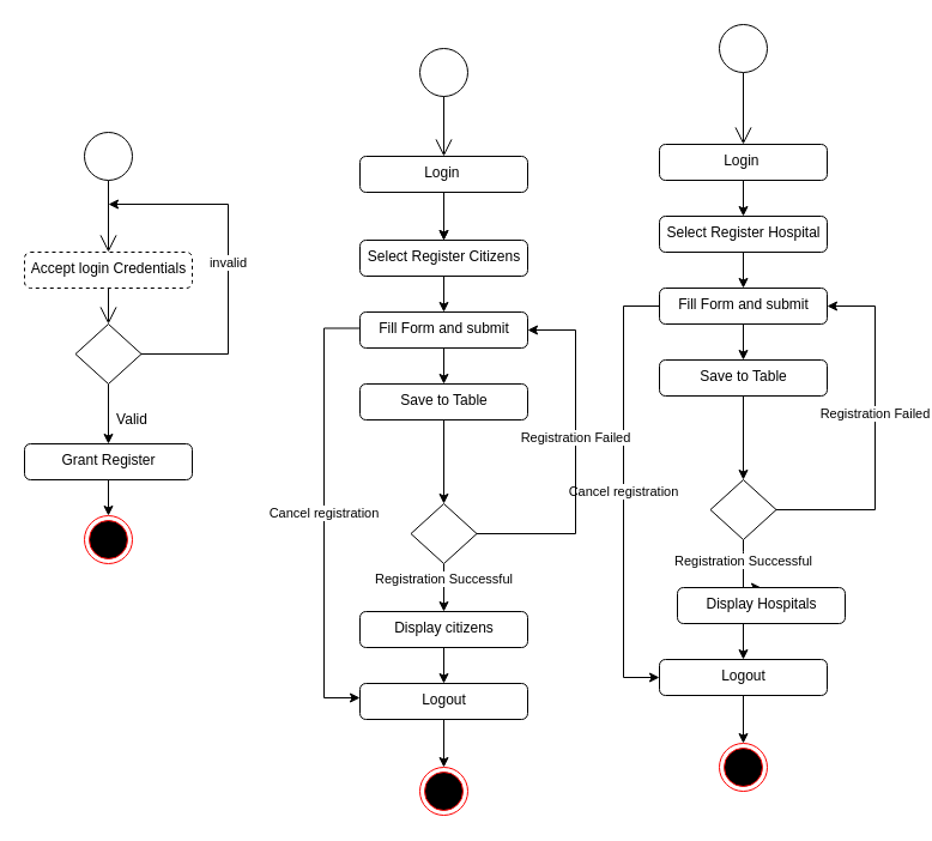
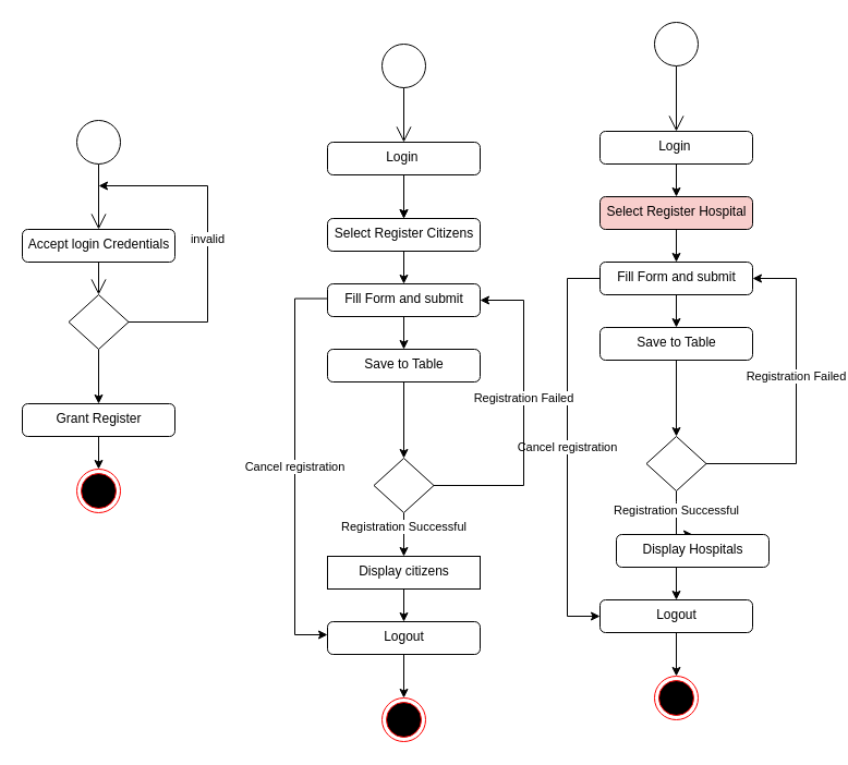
- <mxCell id="29" value="Select Register Hospital" style="html=1;align=center;verticalAlign=top;rounded=1;absoluteArcSize=1;arcSize=10;dashed=0;" parent="1" vertex="1"><mxGeometry x="550" y="180" width="140" height="30" as="geometry" /></mxCell>
+ <mxCell id="29" value="Select Register Hospital" style="html=1;align=center;verticalAlign=top;rounded=1;absoluteArcSize=1;arcSize=10;dashed=0;fillColor=#f8cecc;" parent="1" vertex="1"><mxGeometry x="550" y="180" width="140" height="30" as="geometry" /></mxCell>
- <mxCell id="3" value="Accept login Credentials" style="html=1;align=center;verticalAlign=top;rounded=1;absoluteArcSize=1;arcSize=10;dashed=1;" parent="1" vertex="1"><mxGeometry x="20" y="210" width="140" height="30" as="geometry" /></mxCell>
+ <mxCell id="3" value="Accept login Credentials" style="html=1;align=center;verticalAlign=top;rounded=1;absoluteArcSize=1;arcSize=10;dashed=0;" parent="1" vertex="1"><mxGeometry x="20" y="210" width="140" height="30" as="geometry" /></mxCell>
- <mxCell id="8" value="Valid" style="text;html=1;strokeColor=none;fillColor=none;align=center;verticalAlign=middle;whiteSpace=wrap;rounded=0;" parent="1" vertex="1"><mxGeometry x="90" y="340" width="40" height="20" as="geometry" /></mxCell>
- <mxCell id="41" value="Display citizens" style="html=1;align=center;verticalAlign=top;rounded=1;absoluteArcSize=1;arcSize=10;dashed=0;" parent="1" vertex="1"><mxGeometry x="300" y="510" width="140" height="30" as="geometry" /></mxCell>
+ <mxCell id="41" value="Display citizens" style="html=1;align=center;verticalAlign=top;absoluteArcSize=1;arcSize=10;dashed=0;rounded=0;" parent="1" vertex="1"><mxGeometry x="300" y="510" width="140" height="30" as="geometry" /></mxCell>
